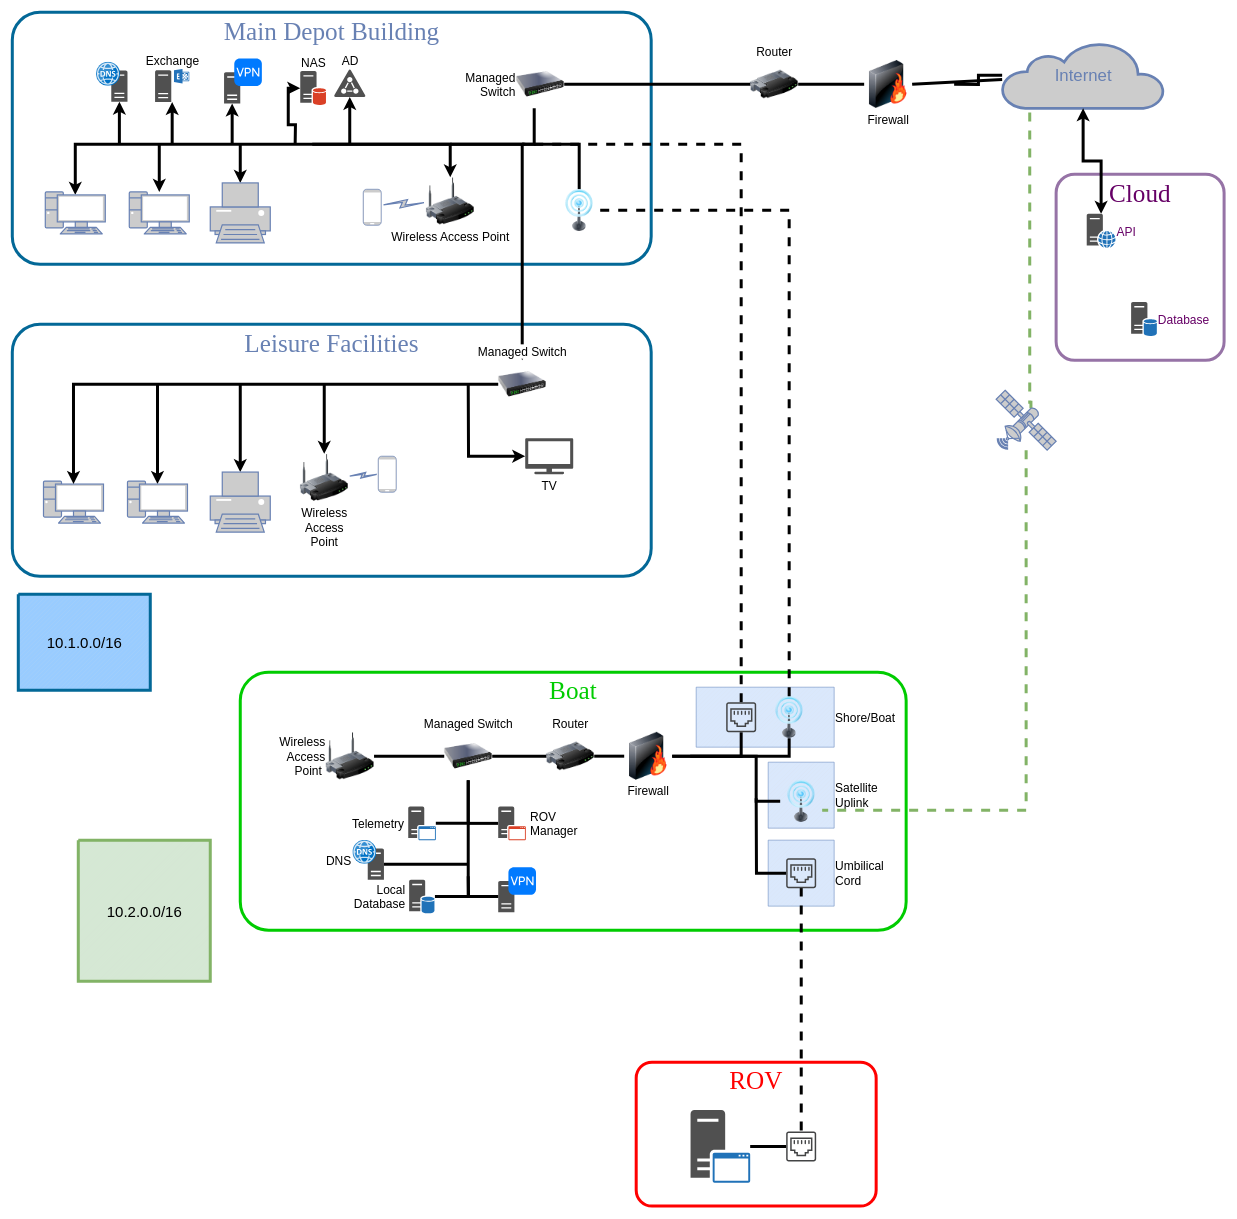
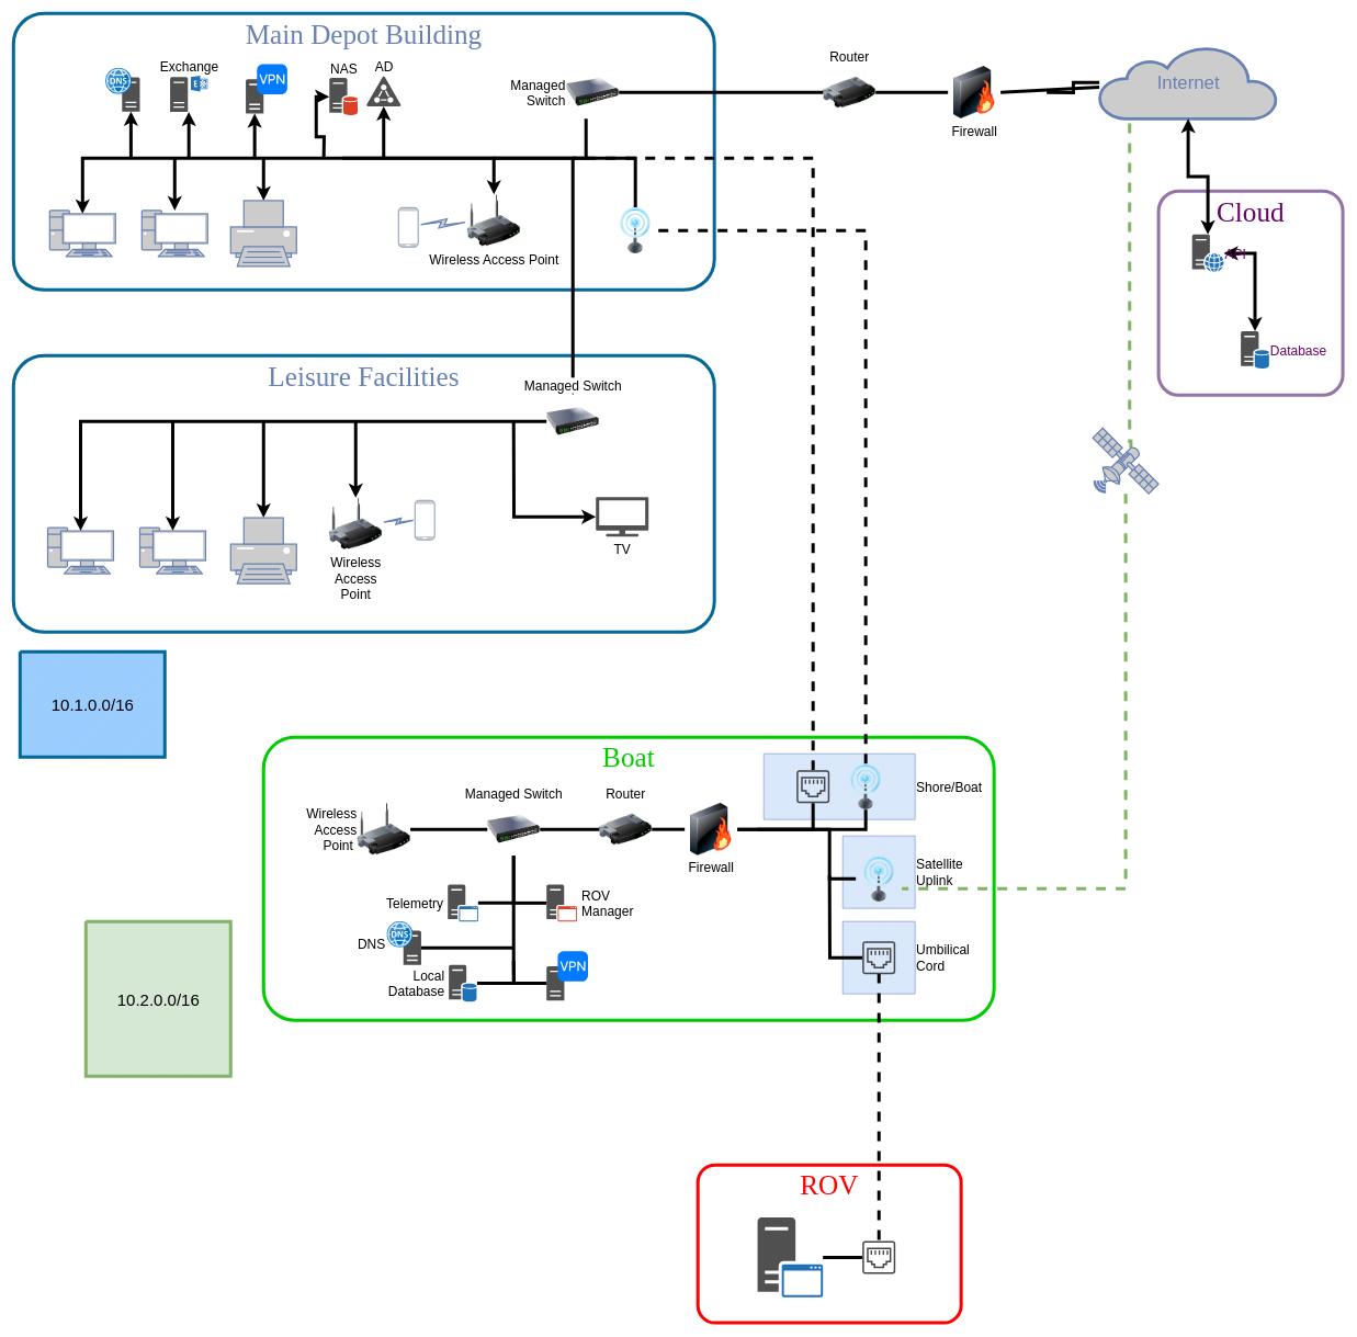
+ <mxCell id="93" style="edgeStyle=orthogonalEdgeStyle;rounded=0;orthogonalLoop=1;jettySize=auto;html=1;fontSize=20;fontColor=#660066;strokeWidth=5;startArrow=classic;startFill=1;" parent="1" source="94" target="92" edge="1"><mxGeometry relative="1" as="geometry" /></mxCell>
- <mxCell id="40" value="&lt;font style=&quot;font-size: 20px&quot;&gt;TV&lt;/font&gt;" style="pointerEvents=1;shadow=0;dashed=0;html=1;strokeColor=none;fillColor=#505050;labelPosition=center;verticalLabelPosition=bottom;verticalAlign=top;outlineConnect=0;align=center;shape=mxgraph.office.devices.tv;" parent="1" vertex="1"><mxGeometry x="875" y="730" width="80" height="60" as="geometry" /></mxCell>
+ <mxCell id="40" value="&lt;font style=&quot;font-size: 20px&quot;&gt;TV&lt;/font&gt;" style="pointerEvents=1;shadow=0;dashed=0;html=1;strokeColor=none;fillColor=#505050;labelPosition=center;verticalLabelPosition=bottom;verticalAlign=top;outlineConnect=0;align=center;shape=mxgraph.office.devices.tv;" parent="1" vertex="1"><mxGeometry x="905" y="755" width="80" height="60" as="geometry" /></mxCell>
